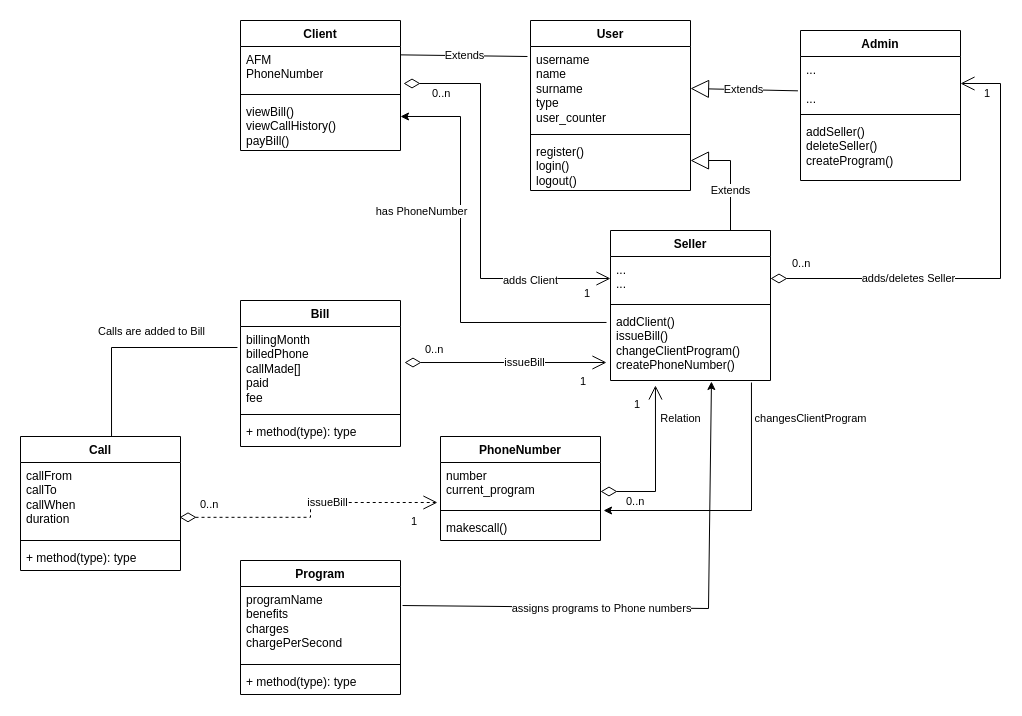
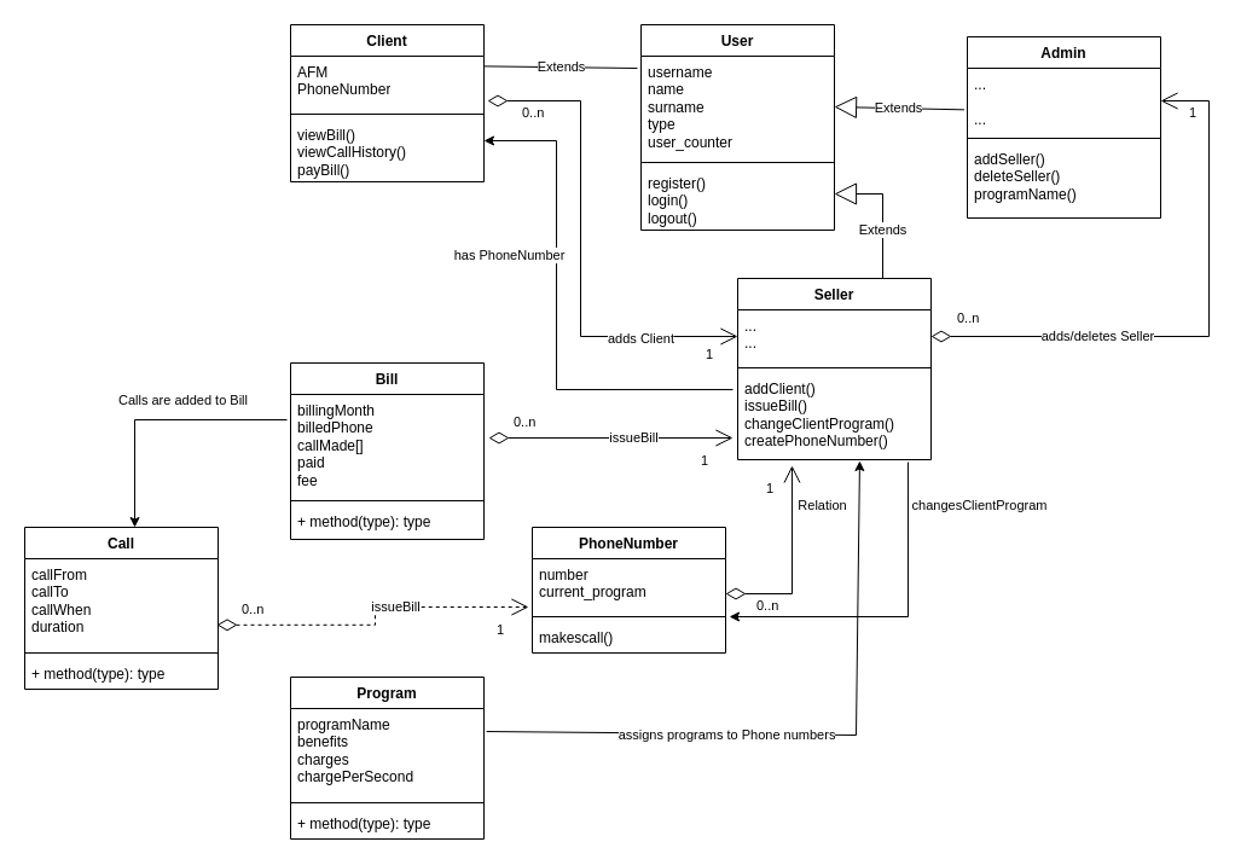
- <mxCell id="9" value="addSeller()&lt;div&gt;deleteSeller()&lt;/div&gt;&lt;div&gt;createProgram()&lt;/div&gt;" style="text;strokeColor=none;fillColor=none;align=left;verticalAlign=top;spacingLeft=4;spacingRight=4;overflow=hidden;rotatable=0;points=[[0,0.5],[1,0.5]];portConstraint=eastwest;whiteSpace=wrap;html=1;" parent="6" vertex="1"><mxGeometry y="88" width="160" height="62" as="geometry" /></mxCell>
+ <mxCell id="9" value="addSeller()&lt;div&gt;deleteSeller()&lt;/div&gt;&lt;div&gt;programName()&lt;/div&gt;" style="text;strokeColor=none;fillColor=none;align=left;verticalAlign=top;spacingLeft=4;spacingRight=4;overflow=hidden;rotatable=0;points=[[0,0.5],[1,0.5]];portConstraint=eastwest;whiteSpace=wrap;html=1;" parent="6" vertex="1"><mxGeometry y="88" width="160" height="62" as="geometry" /></mxCell>
- <mxCell id="52" value="" style="endArrow=none;html=1;rounded=0;entryX=0.569;entryY=0;entryDx=0;entryDy=0;entryPerimeter=0;exitX=-0.019;exitY=0.25;exitDx=0;exitDy=0;exitPerimeter=0;" parent="1" source="34" target="29" edge="1"><mxGeometry relative="1" as="geometry"><mxPoint x="50" y="300" as="sourcePoint" /><mxPoint x="150" y="300" as="targetPoint" /><Array as="points"><mxPoint x="111" y="347" /></Array></mxGeometry></mxCell>
+ <mxCell id="52" value="" style="endArrow=classic;html=1;rounded=0;entryX=0.569;entryY=0;entryDx=0;entryDy=0;entryPerimeter=0;exitX=-0.019;exitY=0.25;exitDx=0;exitDy=0;exitPerimeter=0;" parent="1" source="34" target="29" edge="1"><mxGeometry relative="1" as="geometry"><mxPoint x="50" y="300" as="sourcePoint" /><mxPoint x="150" y="300" as="targetPoint" /><Array as="points"><mxPoint x="111" y="347" /></Array></mxGeometry></mxCell>
